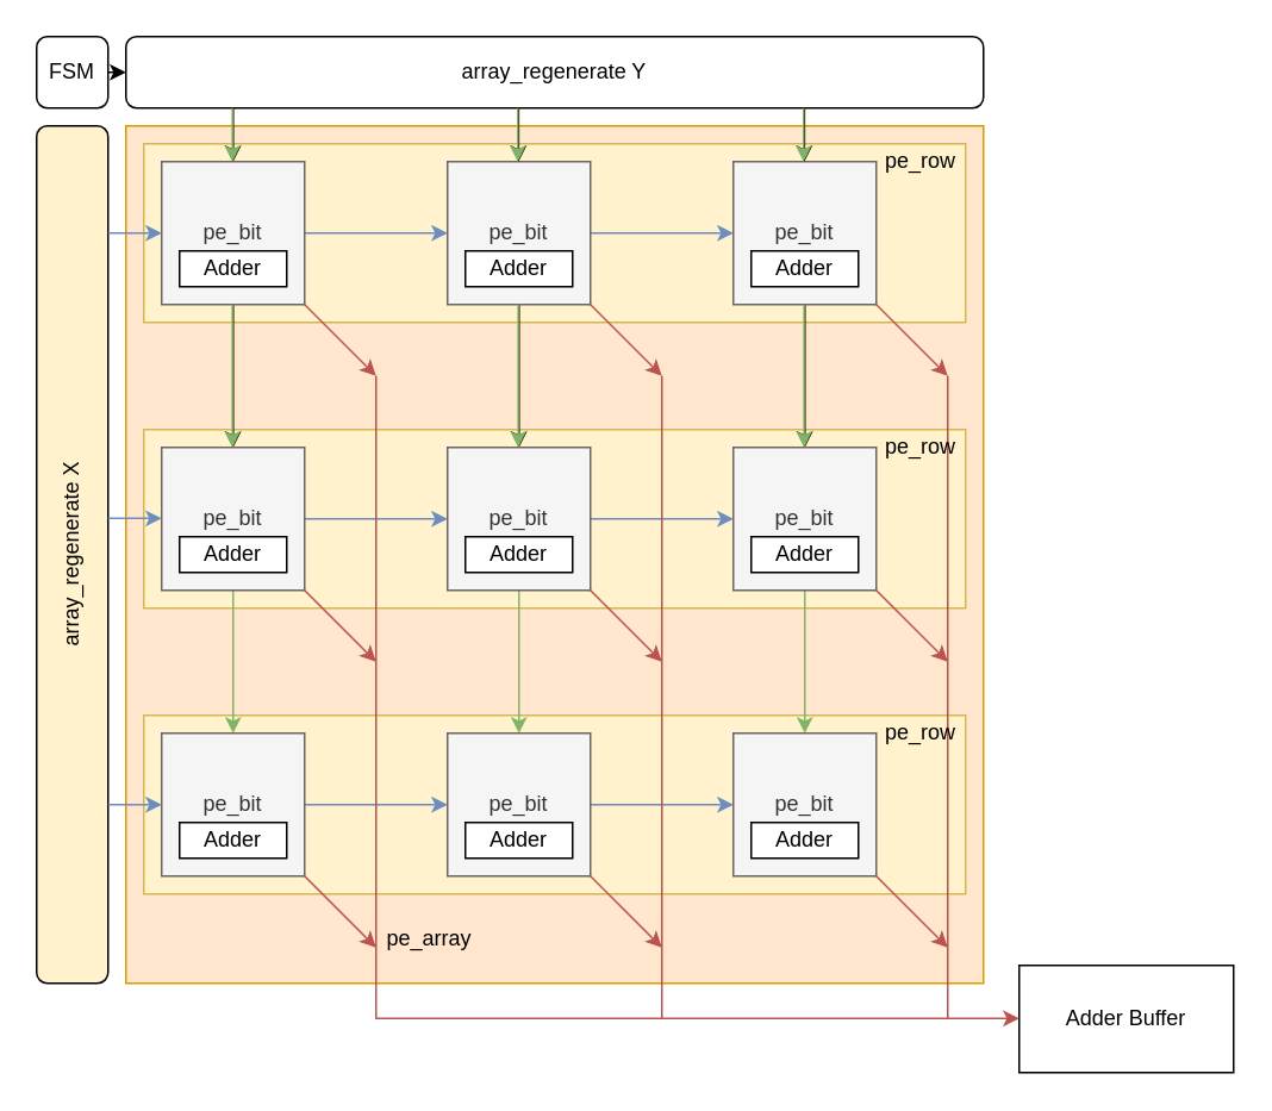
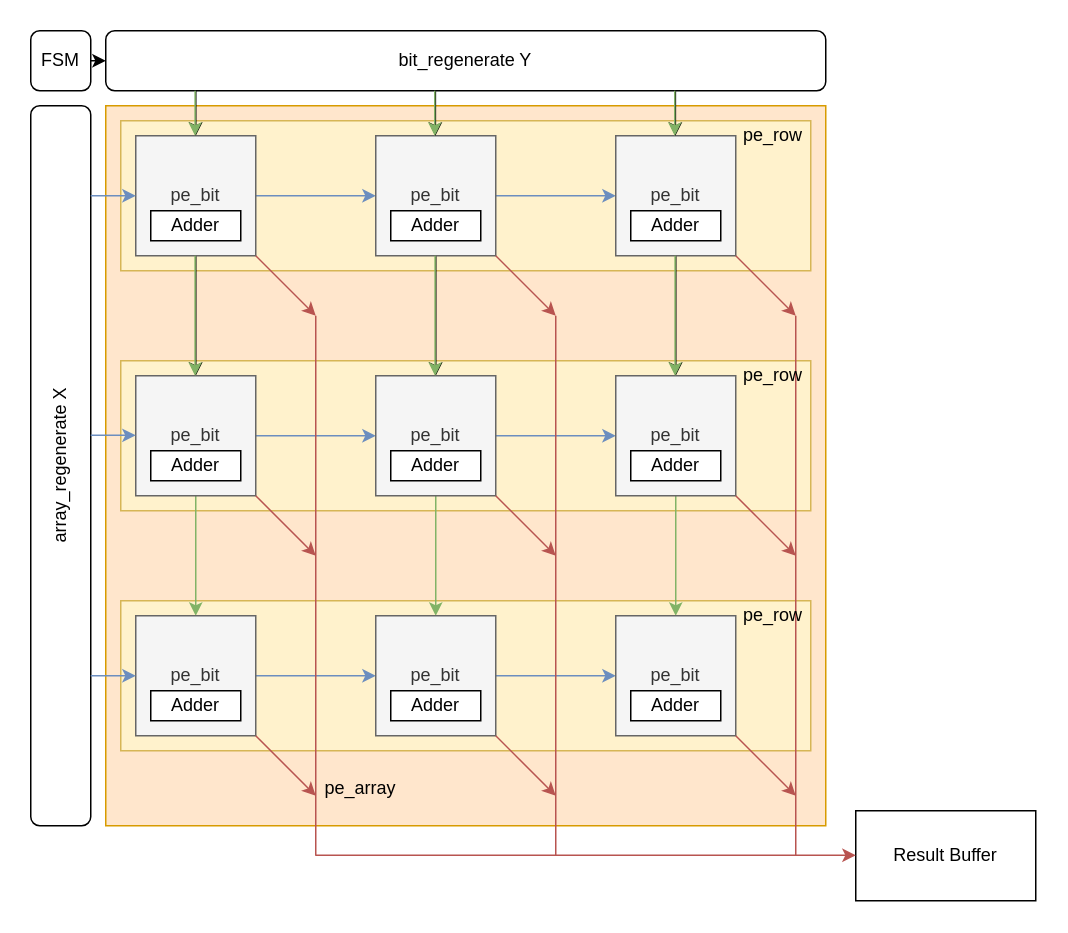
- <mxCell id="27" value="array_regenerate Y" style="rounded=1;whiteSpace=wrap;html=1;" parent="1" vertex="1"><mxGeometry x="70" y="20" width="480" height="40" as="geometry" /></mxCell>
+ <mxCell id="27" value="bit_regenerate Y" style="rounded=1;whiteSpace=wrap;html=1;" parent="1" vertex="1"><mxGeometry x="70" y="20" width="480" height="40" as="geometry" /></mxCell>
- <mxCell id="28" value="&lt;span&gt;array_regenerate X&lt;/span&gt;" style="rounded=1;whiteSpace=wrap;html=1;verticalAlign=middle;horizontal=0;fillColor=#fff2cc;" parent="1" vertex="1"><mxGeometry x="20" y="70" width="40" height="480" as="geometry" /></mxCell>
+ <mxCell id="28" value="&lt;span&gt;array_regenerate X&lt;/span&gt;" style="rounded=1;whiteSpace=wrap;html=1;verticalAlign=middle;horizontal=0;" parent="1" vertex="1"><mxGeometry x="20" y="70" width="40" height="480" as="geometry" /></mxCell>
- <mxCell id="32" value="Adder Buffer" style="rounded=0;whiteSpace=wrap;html=1;" parent="1" vertex="1"><mxGeometry x="570" y="540" width="120" height="60" as="geometry" /></mxCell>
+ <mxCell id="32" value="Result Buffer" style="rounded=0;whiteSpace=wrap;html=1;" parent="1" vertex="1"><mxGeometry x="570" y="540" width="120" height="60" as="geometry" /></mxCell>
